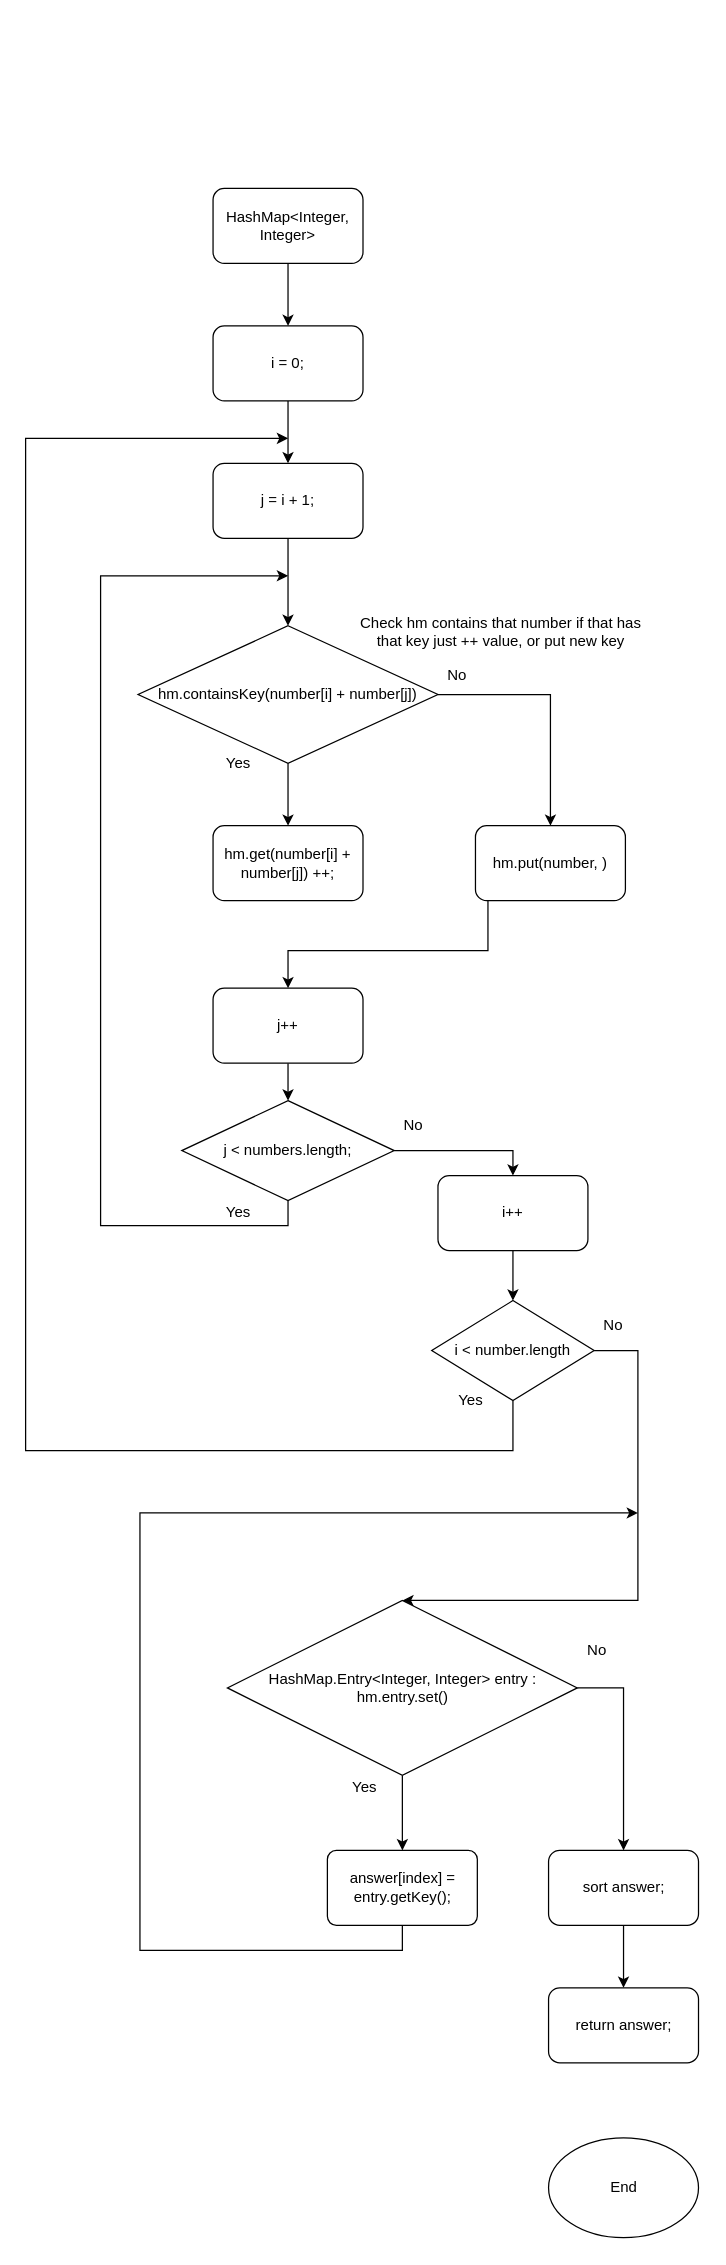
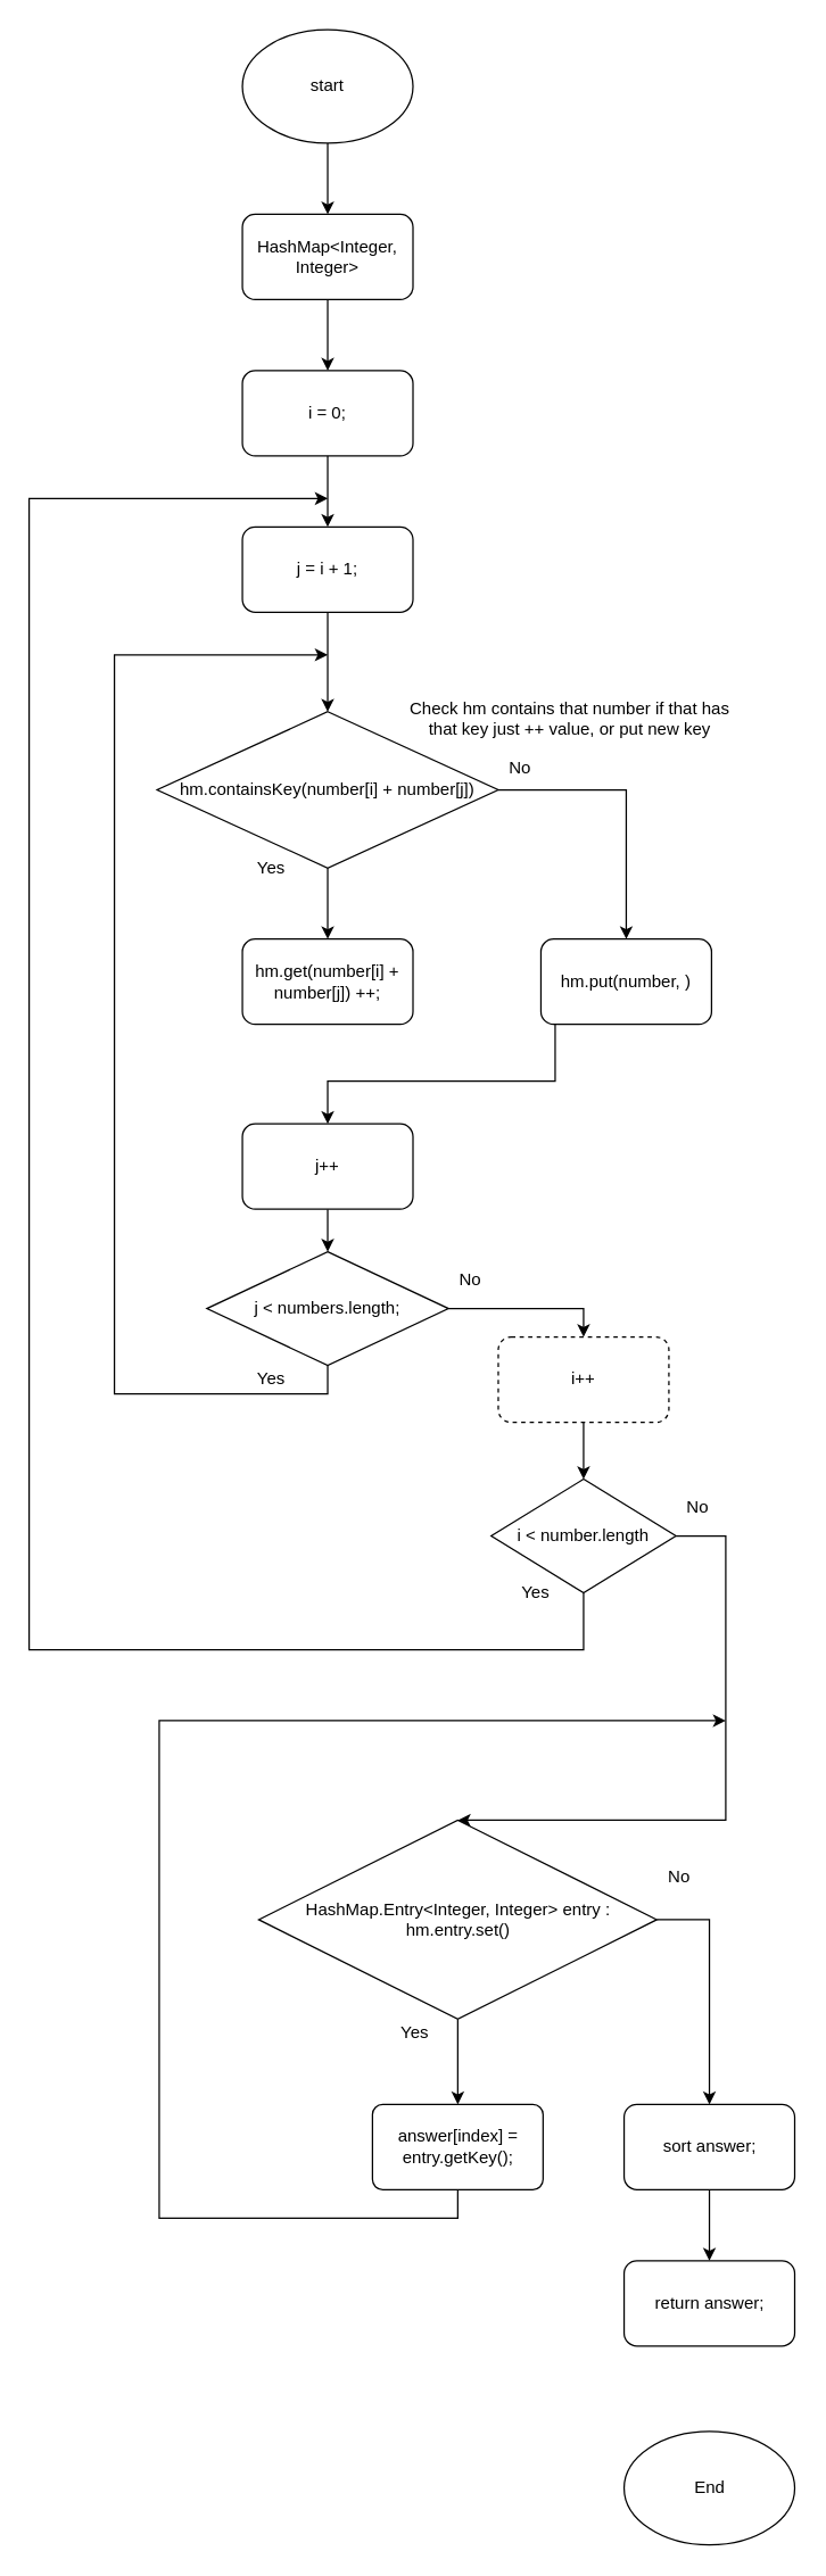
+ <mxCell id="3" value="start" style="ellipse;whiteSpace=wrap;html=1;" parent="1" vertex="1"><mxGeometry x="170" y="20" width="120" height="80" as="geometry" /></mxCell>
+ <mxCell id="2" style="edgeStyle=orthogonalEdgeStyle;rounded=0;orthogonalLoop=1;jettySize=auto;html=1;entryX=0.5;entryY=0;entryDx=0;entryDy=0;" parent="1" source="3" target="25" edge="1"><mxGeometry relative="1" as="geometry" /></mxCell>
- <mxCell id="18" value="i++" style="rounded=1;whiteSpace=wrap;html=1;" parent="1" vertex="1"><mxGeometry x="350" y="940" width="120" height="60" as="geometry" /></mxCell>
+ <mxCell id="18" value="i++" style="rounded=1;whiteSpace=wrap;html=1;dashed=1;" parent="1" vertex="1"><mxGeometry x="350" y="940" width="120" height="60" as="geometry" /></mxCell>
